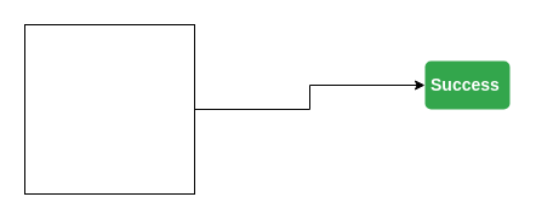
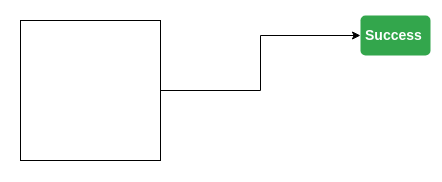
- <mxCell id="2" value="Success" style="html=1;shadow=0;dashed=0;shape=mxgraph.bootstrap.rrect;rSize=5;strokeColor=none;strokeWidth=1;fillColor=#33A64C;fontColor=#FFFFFF;whiteSpace=wrap;align=left;verticalAlign=middle;spacingLeft=0;fontStyle=1;fontSize=14;spacing=5;" vertex="1" parent="1"><mxGeometry x="350" y="50" width="70" height="40" as="geometry" /></mxCell>
+ <mxCell id="2" value="Success" style="html=1;shadow=0;dashed=0;shape=mxgraph.bootstrap.rrect;rSize=5;strokeColor=none;strokeWidth=1;fillColor=#33A64C;fontColor=#FFFFFF;whiteSpace=wrap;align=left;verticalAlign=middle;spacingLeft=0;fontStyle=1;fontSize=14;spacing=5;" vertex="1" parent="1"><mxGeometry x="360" y="15" width="70" height="40" as="geometry" /></mxCell>
